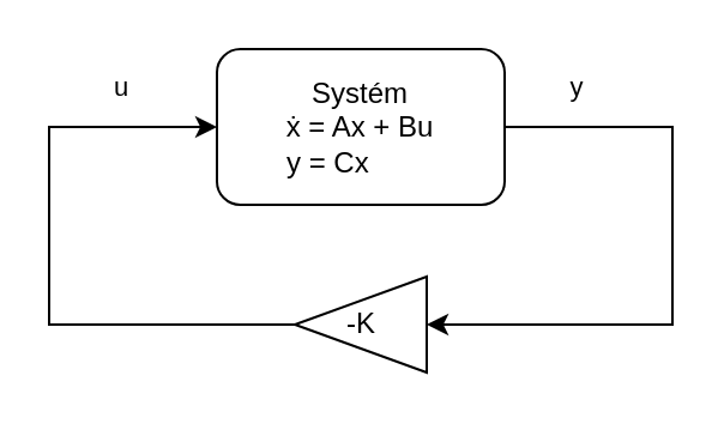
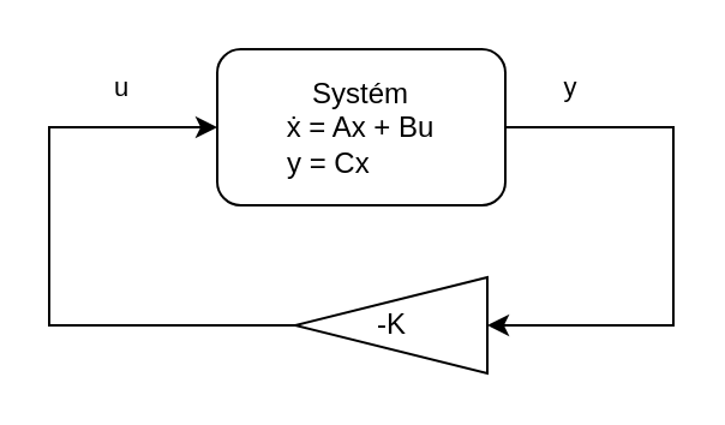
- <mxCell id="5" value="-K" style="triangle;whiteSpace=wrap;html=1;flipH=1;" vertex="1" parent="1"><mxGeometry x="122.5" y="115" width="55" height="40" as="geometry" /></mxCell>
+ <mxCell id="5" value="-K" style="triangle;whiteSpace=wrap;html=1;flipH=1;" vertex="1" parent="1"><mxGeometry x="122.5" y="115" width="80" height="40" as="geometry" /></mxCell>
